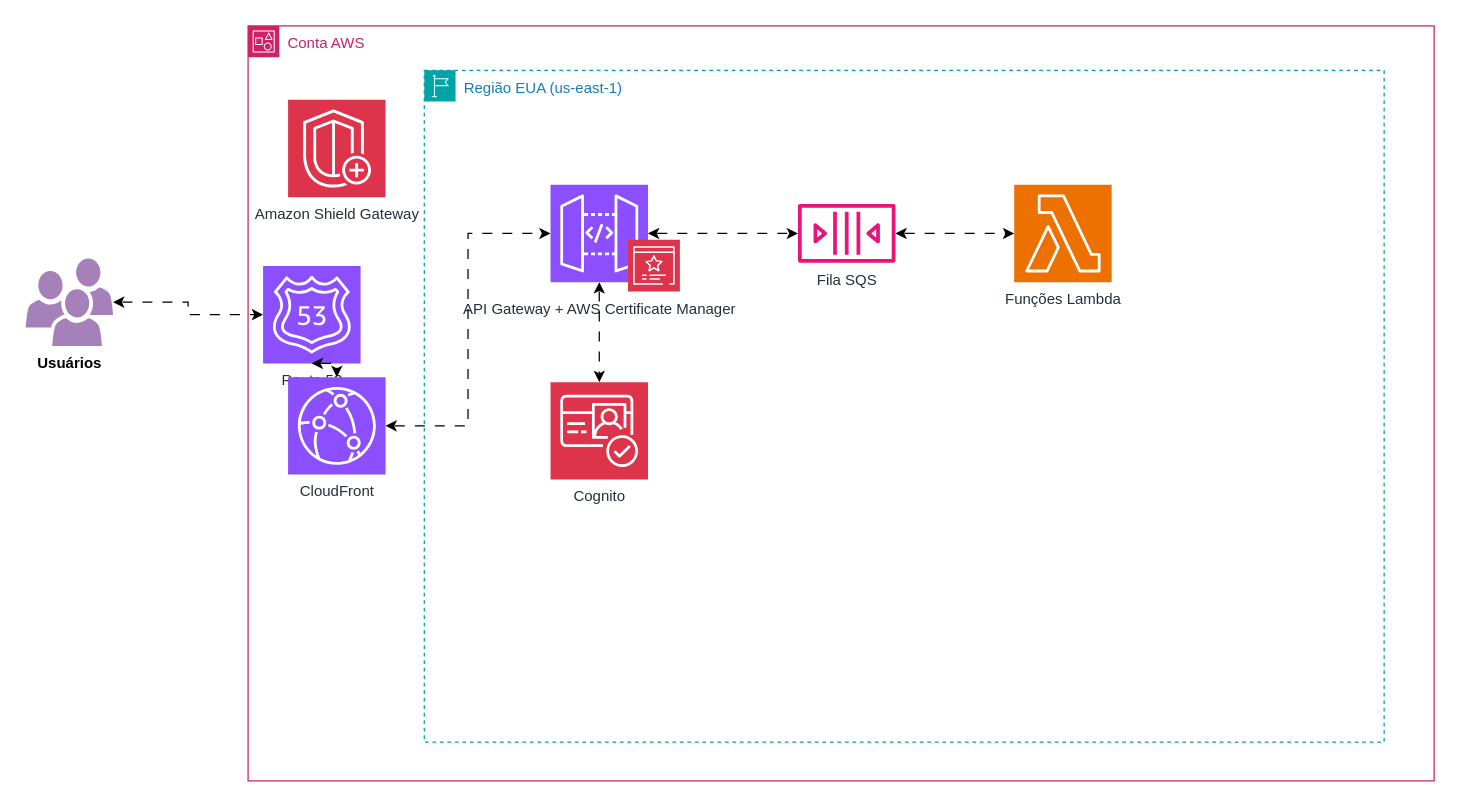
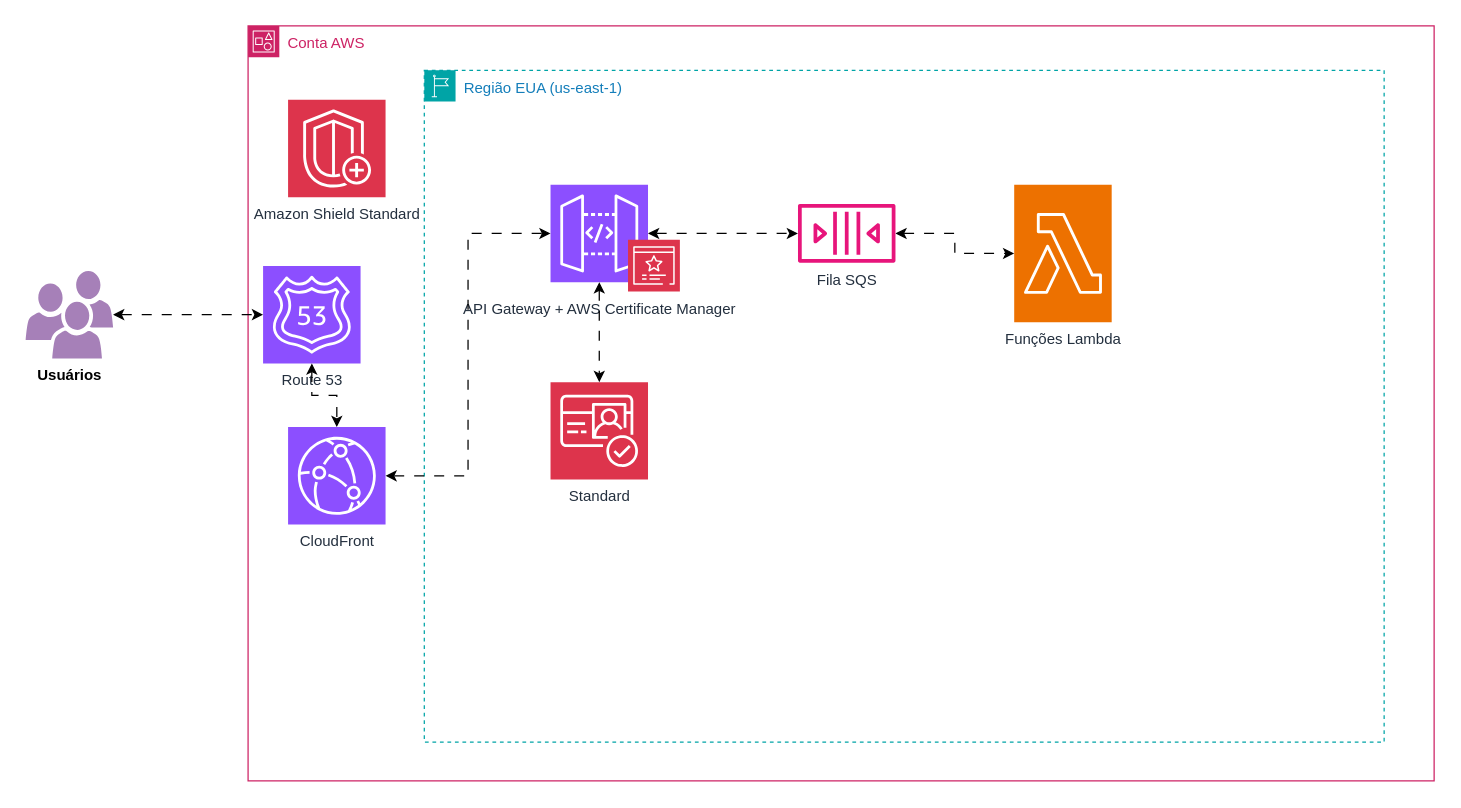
- <mxCell id="15" value="Amazon Shield Gateway" style="sketch=0;points=[[0,0,0],[0.25,0,0],[0.5,0,0],[0.75,0,0],[1,0,0],[0,1,0],[0.25,1,0],[0.5,1,0],[0.75,1,0],[1,1,0],[0,0.25,0],[0,0.5,0],[0,0.75,0],[1,0.25,0],[1,0.5,0],[1,0.75,0]];outlineConnect=0;fontColor=#232F3E;fillColor=#DD344C;strokeColor=#ffffff;dashed=0;verticalLabelPosition=bottom;verticalAlign=top;align=center;html=1;fontSize=12;fontStyle=0;aspect=fixed;shape=mxgraph.aws4.resourceIcon;resIcon=mxgraph.aws4.shield;" parent="1" vertex="1"><mxGeometry x="230" y="79" width="78" height="78" as="geometry" /></mxCell>
+ <mxCell id="15" value="Amazon Shield Standard" style="sketch=0;points=[[0,0,0],[0.25,0,0],[0.5,0,0],[0.75,0,0],[1,0,0],[0,1,0],[0.25,1,0],[0.5,1,0],[0.75,1,0],[1,1,0],[0,0.25,0],[0,0.5,0],[0,0.75,0],[1,0.25,0],[1,0.5,0],[1,0.75,0]];outlineConnect=0;fontColor=#232F3E;fillColor=#DD344C;strokeColor=#ffffff;dashed=0;verticalLabelPosition=bottom;verticalAlign=top;align=center;html=1;fontSize=12;fontStyle=0;aspect=fixed;shape=mxgraph.aws4.resourceIcon;resIcon=mxgraph.aws4.shield;" parent="1" vertex="1"><mxGeometry x="230" y="79" width="78" height="78" as="geometry" /></mxCell>
- <mxCell id="4" value="Funções Lambda" style="sketch=0;points=[[0,0,0],[0.25,0,0],[0.5,0,0],[0.75,0,0],[1,0,0],[0,1,0],[0.25,1,0],[0.5,1,0],[0.75,1,0],[1,1,0],[0,0.25,0],[0,0.5,0],[0,0.75,0],[1,0.25,0],[1,0.5,0],[1,0.75,0]];outlineConnect=0;fontColor=#232F3E;fillColor=#ED7100;strokeColor=#ffffff;dashed=0;verticalLabelPosition=bottom;verticalAlign=top;align=center;html=1;fontSize=12;fontStyle=0;aspect=fixed;shape=mxgraph.aws4.resourceIcon;resIcon=mxgraph.aws4.lambda;" parent="3" vertex="1"><mxGeometry x="472" y="91.5" width="78" height="78" as="geometry" /></mxCell>
+ <mxCell id="4" value="Funções Lambda" style="sketch=0;points=[[0,0,0],[0.25,0,0],[0.5,0,0],[0.75,0,0],[1,0,0],[0,1,0],[0.25,1,0],[0.5,1,0],[0.75,1,0],[1,1,0],[0,0.25,0],[0,0.5,0],[0,0.75,0],[1,0.25,0],[1,0.5,0],[1,0.75,0]];outlineConnect=0;fontColor=#232F3E;fillColor=#ED7100;strokeColor=#ffffff;dashed=0;verticalLabelPosition=bottom;verticalAlign=top;align=center;html=1;fontSize=12;fontStyle=0;aspect=fixed;shape=mxgraph.aws4.resourceIcon;resIcon=mxgraph.aws4.lambda;" parent="3" vertex="1"><mxGeometry x="472" y="91.5" width="78" height="110" as="geometry" /></mxCell>
- <mxCell id="13" value="&lt;b&gt;Usuários&lt;/b&gt;" style="sketch=0;pointerEvents=1;shadow=0;dashed=0;html=1;strokeColor=none;labelPosition=center;verticalLabelPosition=bottom;verticalAlign=top;outlineConnect=0;align=center;shape=mxgraph.office.users.users;fillColor=#A680B8;" parent="1" vertex="1"><mxGeometry x="20" y="206" width="70" height="70" as="geometry" /></mxCell>
+ <mxCell id="13" value="&lt;b&gt;Usuários&lt;/b&gt;" style="sketch=0;pointerEvents=1;shadow=0;dashed=0;html=1;strokeColor=none;labelPosition=center;verticalLabelPosition=bottom;verticalAlign=top;outlineConnect=0;align=center;shape=mxgraph.office.users.users;fillColor=#A680B8;" parent="1" vertex="1"><mxGeometry x="20" y="216" width="70" height="70" as="geometry" /></mxCell>
- <mxCell id="16" value="CloudFront" style="sketch=0;points=[[0,0,0],[0.25,0,0],[0.5,0,0],[0.75,0,0],[1,0,0],[0,1,0],[0.25,1,0],[0.5,1,0],[0.75,1,0],[1,1,0],[0,0.25,0],[0,0.5,0],[0,0.75,0],[1,0.25,0],[1,0.5,0],[1,0.75,0]];outlineConnect=0;fontColor=#232F3E;fillColor=#8C4FFF;strokeColor=#ffffff;dashed=0;verticalLabelPosition=bottom;verticalAlign=top;align=center;html=1;fontSize=12;fontStyle=0;aspect=fixed;shape=mxgraph.aws4.resourceIcon;resIcon=mxgraph.aws4.cloudfront;" parent="1" vertex="1"><mxGeometry x="230" y="301" width="78" height="78" as="geometry" /></mxCell>
+ <mxCell id="16" value="CloudFront" style="sketch=0;points=[[0,0,0],[0.25,0,0],[0.5,0,0],[0.75,0,0],[1,0,0],[0,1,0],[0.25,1,0],[0.5,1,0],[0.75,1,0],[1,1,0],[0,0.25,0],[0,0.5,0],[0,0.75,0],[1,0.25,0],[1,0.5,0],[1,0.75,0]];outlineConnect=0;fontColor=#232F3E;fillColor=#8C4FFF;strokeColor=#ffffff;dashed=0;verticalLabelPosition=bottom;verticalAlign=top;align=center;html=1;fontSize=12;fontStyle=0;aspect=fixed;shape=mxgraph.aws4.resourceIcon;resIcon=mxgraph.aws4.cloudfront;" parent="1" vertex="1"><mxGeometry x="230" y="341" width="78" height="78" as="geometry" /></mxCell>
- <mxCell id="8" value="Cognito" style="sketch=0;points=[[0,0,0],[0.25,0,0],[0.5,0,0],[0.75,0,0],[1,0,0],[0,1,0],[0.25,1,0],[0.5,1,0],[0.75,1,0],[1,1,0],[0,0.25,0],[0,0.5,0],[0,0.75,0],[1,0.25,0],[1,0.5,0],[1,0.75,0]];outlineConnect=0;fontColor=#232F3E;fillColor=#DD344C;strokeColor=#ffffff;dashed=0;verticalLabelPosition=bottom;verticalAlign=top;align=center;html=1;fontSize=12;fontStyle=0;aspect=fixed;shape=mxgraph.aws4.resourceIcon;resIcon=mxgraph.aws4.cognito;" parent="3" vertex="1"><mxGeometry x="101" y="249.5" width="78" height="78" as="geometry" /></mxCell>
+ <mxCell id="8" value="Standard" style="sketch=0;points=[[0,0,0],[0.25,0,0],[0.5,0,0],[0.75,0,0],[1,0,0],[0,1,0],[0.25,1,0],[0.5,1,0],[0.75,1,0],[1,1,0],[0,0.25,0],[0,0.5,0],[0,0.75,0],[1,0.25,0],[1,0.5,0],[1,0.75,0]];outlineConnect=0;fontColor=#232F3E;fillColor=#DD344C;strokeColor=#ffffff;dashed=0;verticalLabelPosition=bottom;verticalAlign=top;align=center;html=1;fontSize=12;fontStyle=0;aspect=fixed;shape=mxgraph.aws4.resourceIcon;resIcon=mxgraph.aws4.cognito;" parent="3" vertex="1"><mxGeometry x="101" y="249.5" width="78" height="78" as="geometry" /></mxCell>
